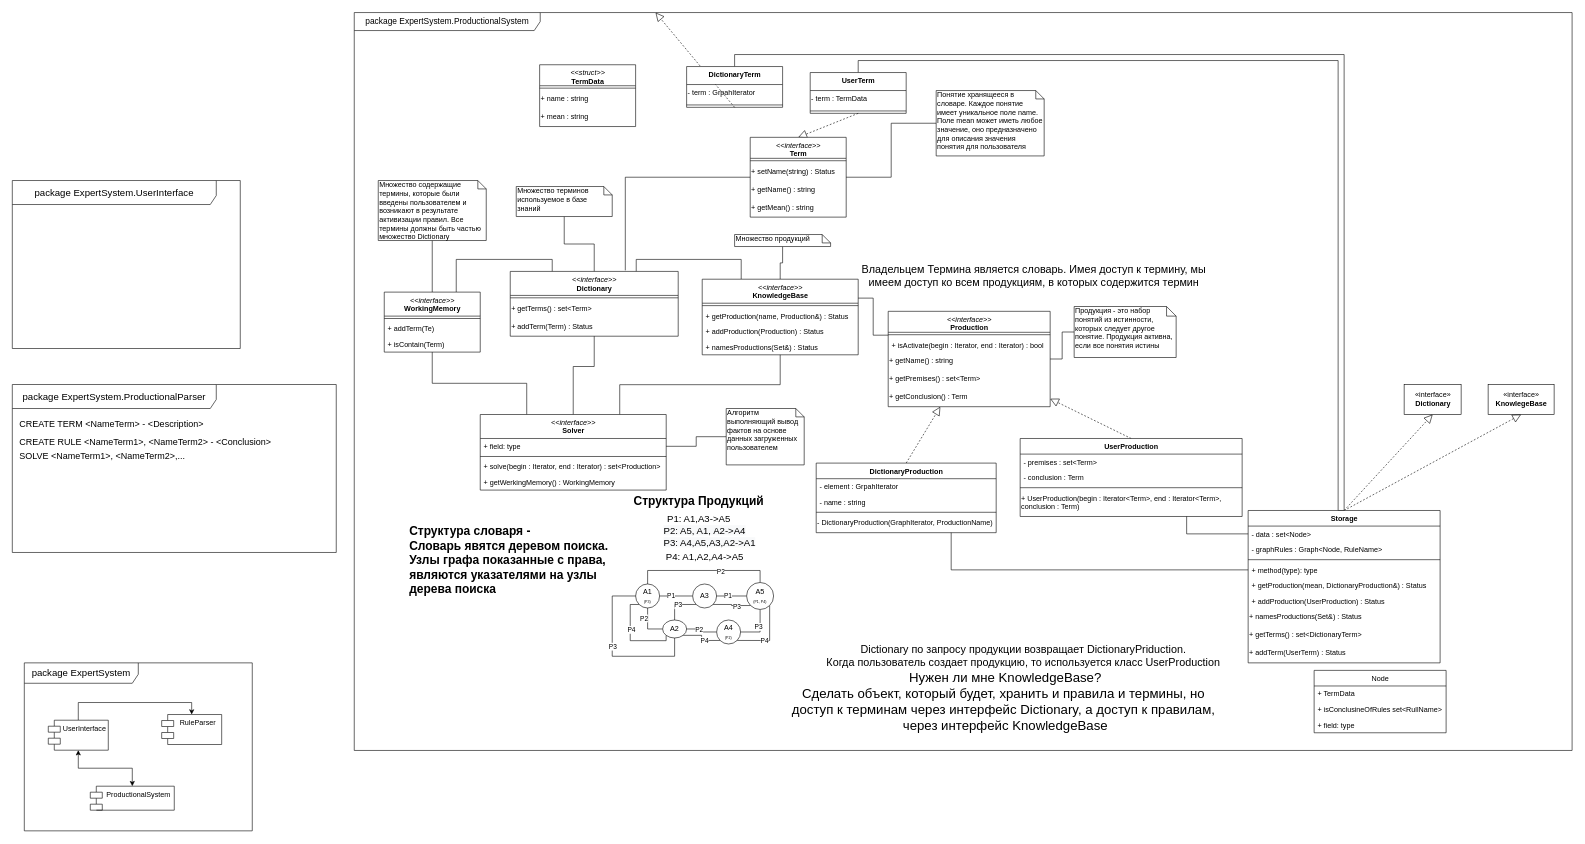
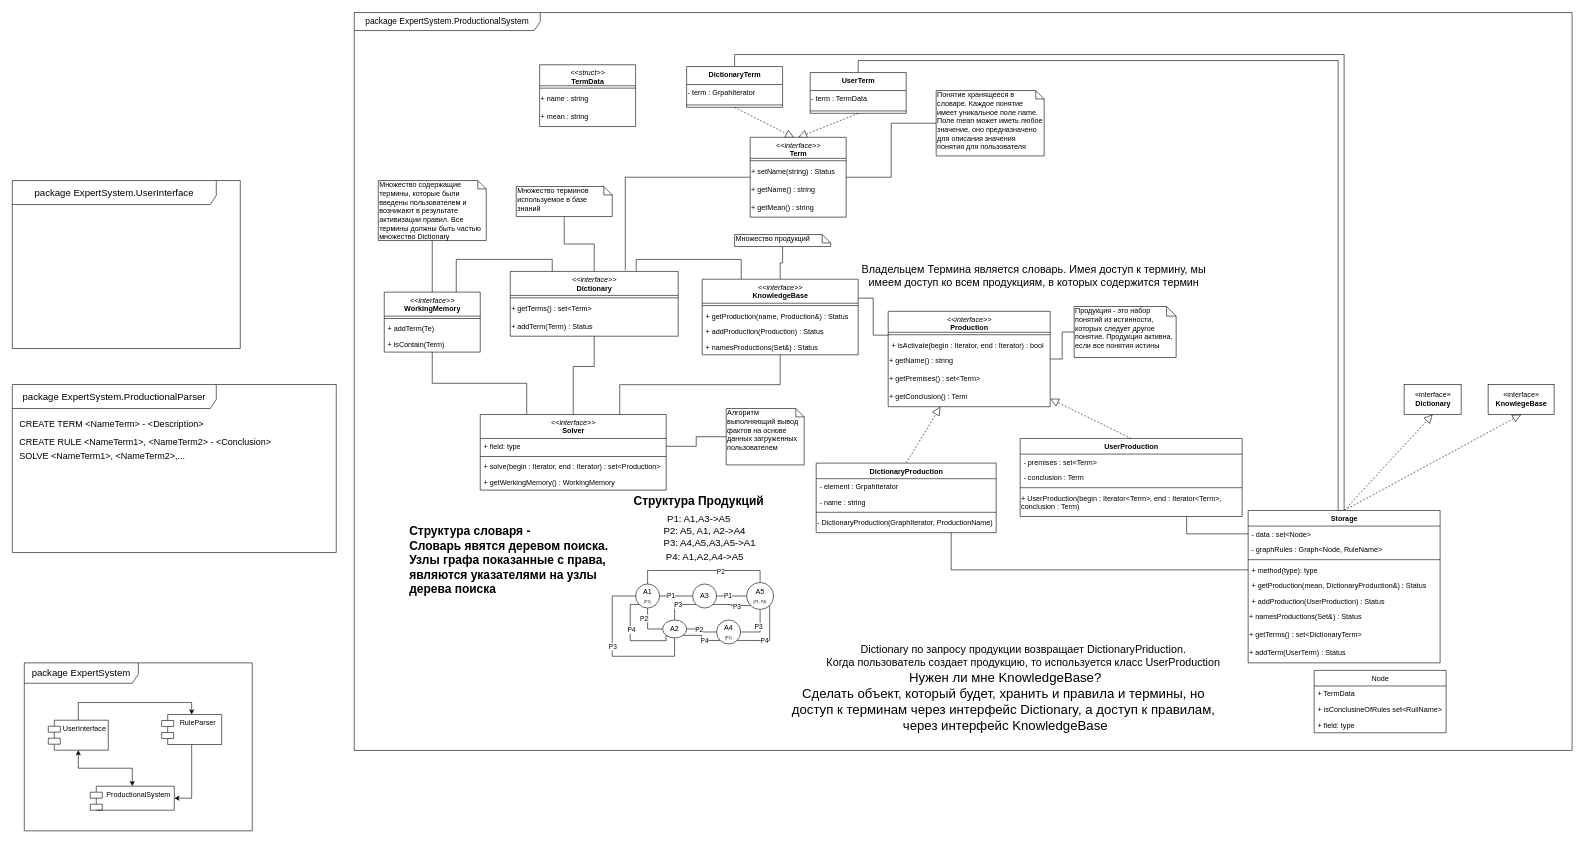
- <mxCell id="103" value="" style="endArrow=block;dashed=1;endFill=0;endSize=12;html=1;exitX=0.5;exitY=1;exitDx=0;exitDy=0;" edge="1" parent="1" source="130" target="3"><mxGeometry width="160" relative="1" as="geometry"><mxPoint x="1120" y="220" as="sourcePoint" /><mxPoint x="1280" y="220" as="targetPoint" /></mxGeometry></mxCell>
+ <mxCell id="103" value="" style="endArrow=block;dashed=1;endFill=0;endSize=12;html=1;entryX=0.458;entryY=0.004;entryDx=0;entryDy=0;entryPerimeter=0;exitX=0.5;exitY=1;exitDx=0;exitDy=0;" edge="1" parent="1" source="130" target="105"><mxGeometry width="160" relative="1" as="geometry"><mxPoint x="1120" y="220" as="sourcePoint" /><mxPoint x="1280" y="220" as="targetPoint" /></mxGeometry></mxCell>
- <mxCell id="54" value="&lt;span style=&quot;color: rgb(0 , 0 , 0) ; font-family: &amp;#34;helvetica&amp;#34; ; font-size: 16px ; font-style: normal ; font-weight: 400 ; letter-spacing: normal ; text-align: center ; text-indent: 0px ; text-transform: none ; word-spacing: 0px ; background-color: rgb(248 , 249 , 250) ; display: inline ; float: none&quot;&gt;P3: A4,A5,A3,A2-&amp;gt;A1&lt;/span&gt;" style="text;whiteSpace=wrap;html=1;" vertex="1" parent="1"><mxGeometry x="1104" y="887" width="170" height="30" as="geometry" /></mxCell>
+ <mxCell id="54" value="&lt;span style=&quot;color: rgb(0 , 0 , 0) ; font-family: &amp;#34;helvetica&amp;#34; ; font-size: 16px ; font-style: normal ; font-weight: 400 ; letter-spacing: normal ; text-align: center ; text-indent: 0px ; text-transform: none ; word-spacing: 0px ; background-color: rgb(248 , 249 , 250) ; display: inline ; float: none&quot;&gt;P3: A4,A5,A3,A5-&amp;gt;A1&lt;/span&gt;" style="text;whiteSpace=wrap;html=1;" vertex="1" parent="1"><mxGeometry x="1104" y="887" width="170" height="30" as="geometry" /></mxCell>
+ <mxCell id="138" style="edgeStyle=orthogonalEdgeStyle;rounded=0;orthogonalLoop=1;jettySize=auto;html=1;entryX=1;entryY=0.5;entryDx=0;entryDy=0;endArrow=classic;endFill=1;" edge="1" parent="1" source="139" target="141"><mxGeometry relative="1" as="geometry" /></mxCell>
